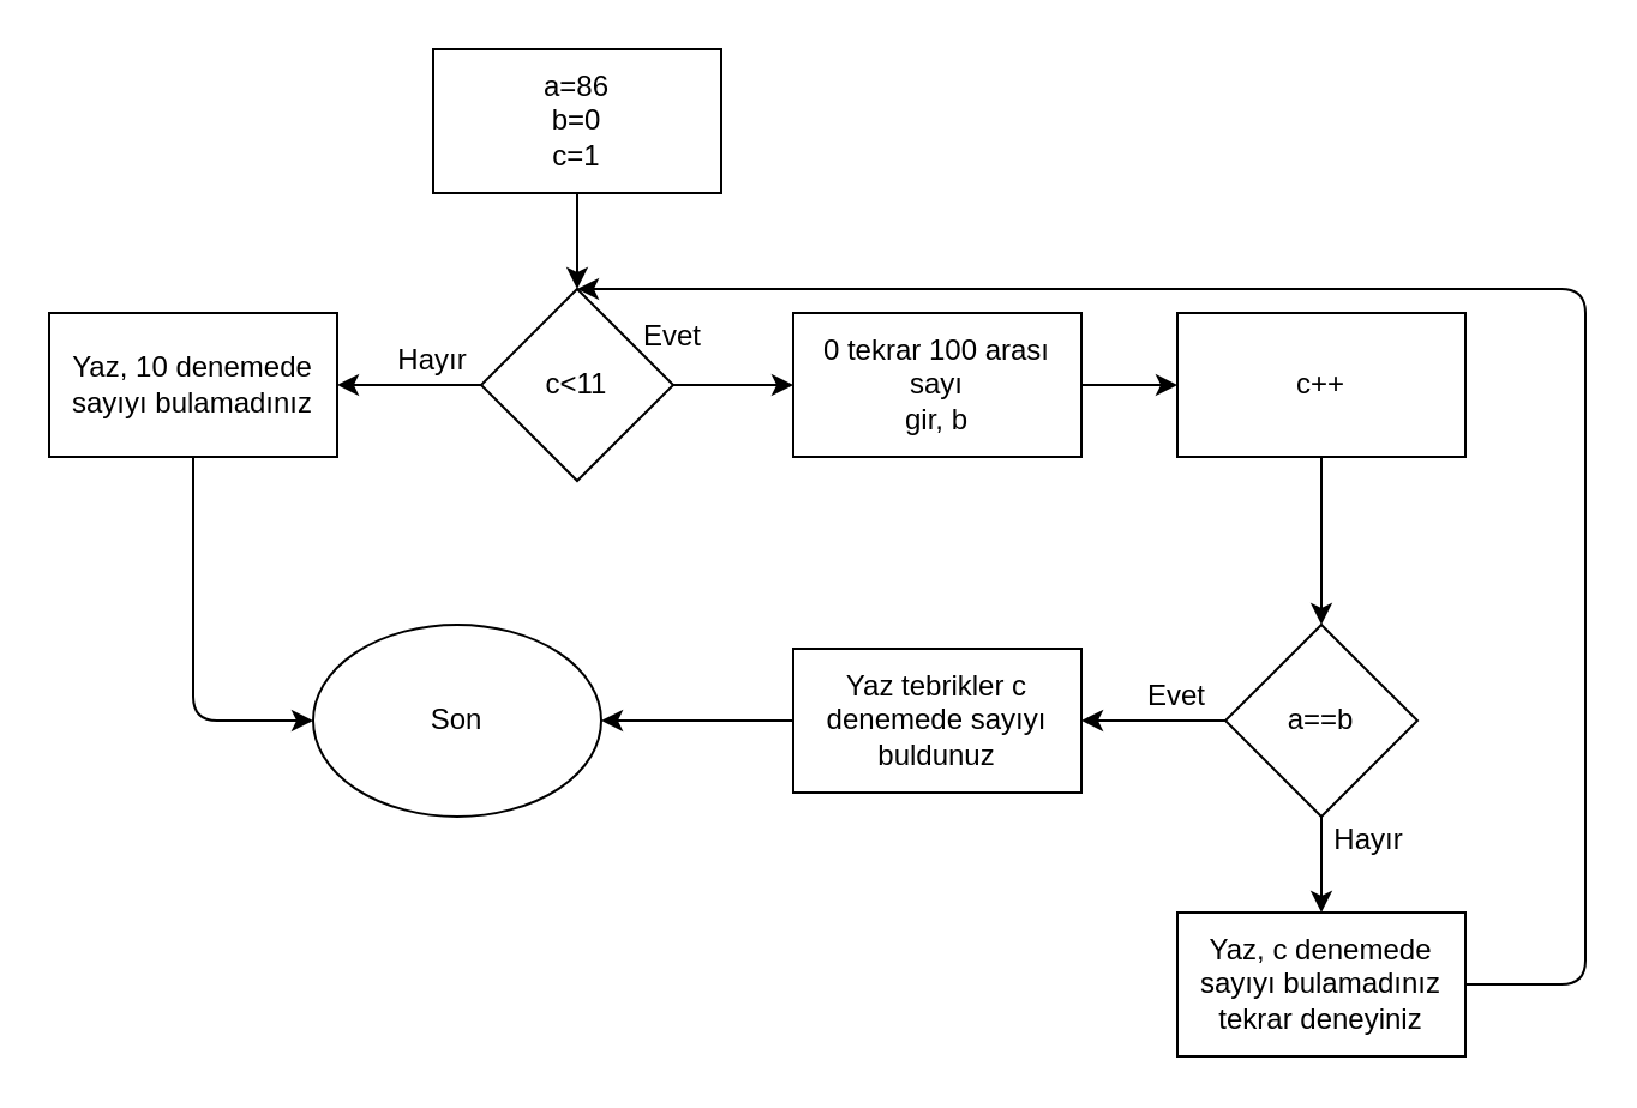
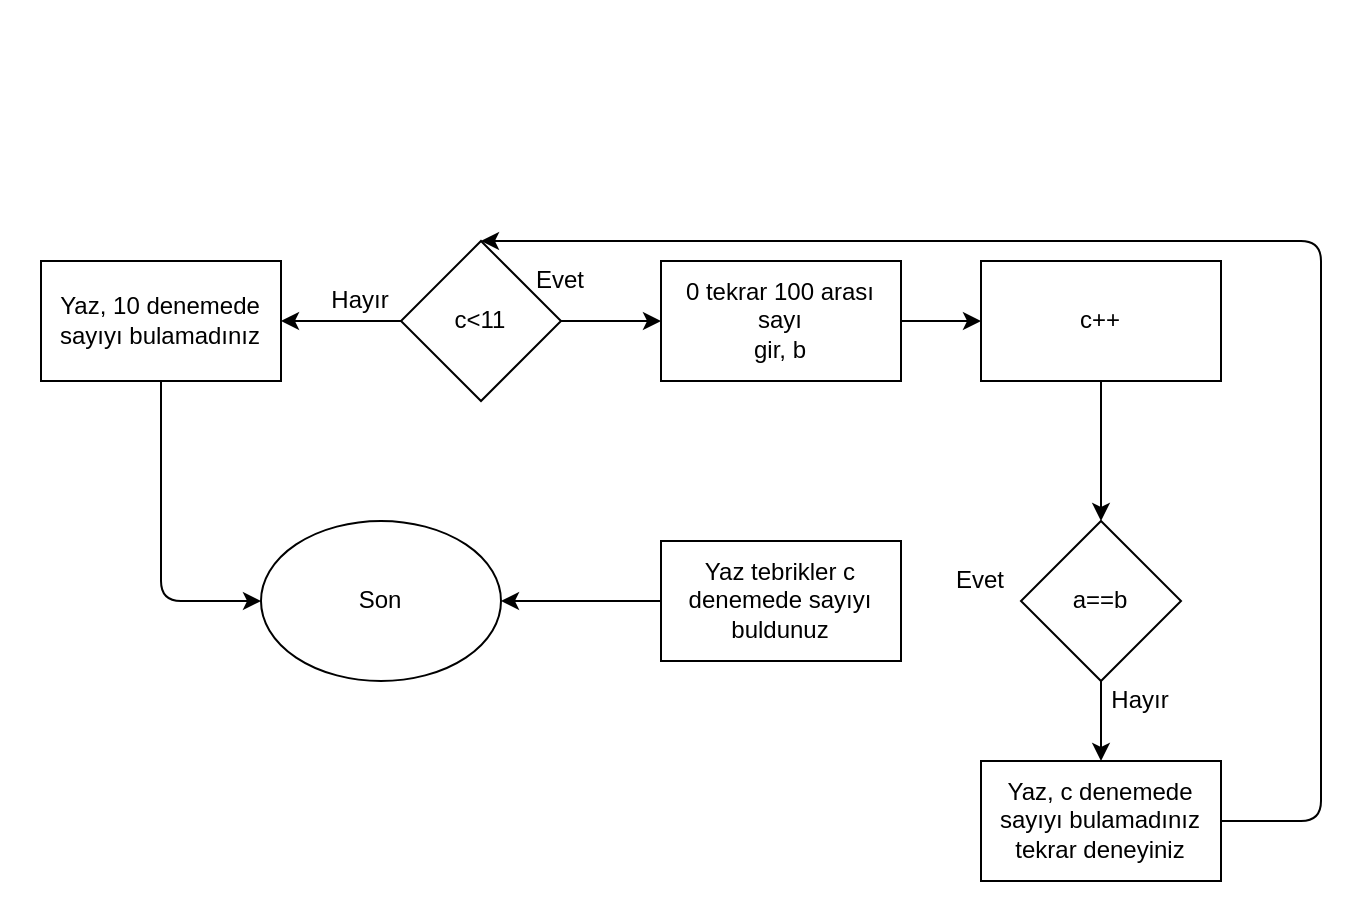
- <mxCell id="3" value="a=86&lt;br&gt;b=0&lt;br&gt;c=1" style="whiteSpace=wrap;html=1;" vertex="1" parent="1"><mxGeometry x="180" y="20" width="120" height="60" as="geometry" /></mxCell>
- <mxCell id="2" value="" style="edgeStyle=orthogonalEdgeStyle;rounded=0;orthogonalLoop=1;jettySize=auto;html=1;" edge="1" parent="1" source="3" target="6"><mxGeometry relative="1" as="geometry" /></mxCell>
- <mxCell id="12" value="" style="edgeStyle=orthogonalEdgeStyle;rounded=0;orthogonalLoop=1;jettySize=auto;html=1;" edge="1" parent="1" source="13" target="17"><mxGeometry relative="1" as="geometry" /></mxCell>
